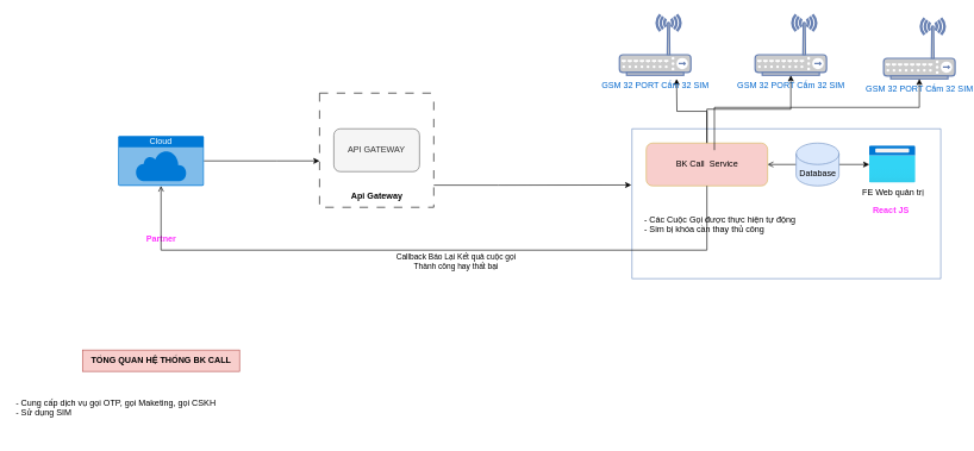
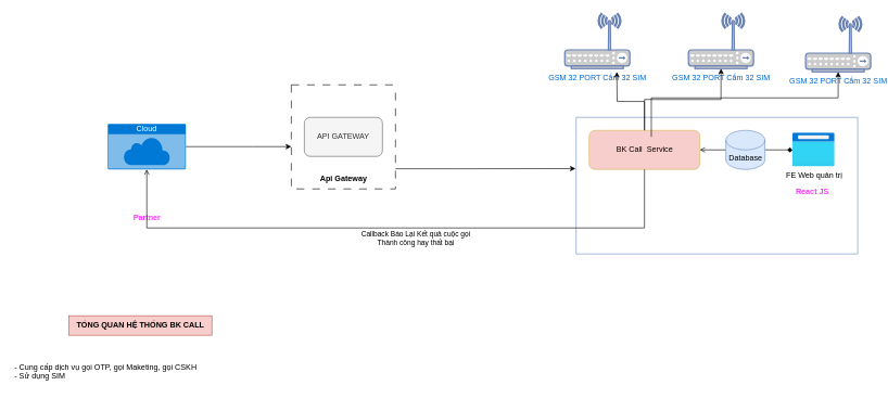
- <mxCell id="11" style="edgeStyle=orthogonalEdgeStyle;rounded=0;orthogonalLoop=1;jettySize=auto;html=1;" edge="1" parent="7" source="12" target="14"><mxGeometry relative="1" as="geometry" /></mxCell>
+ <mxCell id="11" style="edgeStyle=orthogonalEdgeStyle;rounded=0;orthogonalLoop=1;jettySize=auto;html=1;endArrow=diamond;" edge="1" parent="7" source="12" target="14"><mxGeometry relative="1" as="geometry" /></mxCell>
- <mxCell id="13" value="&lt;div&gt;- Các Cuộc Gọi được thực hiện tự động&lt;/div&gt;&lt;div&gt;- Sim bị khóa cần thay thủ công&lt;/div&gt;&lt;div&gt;&lt;br&gt;&lt;/div&gt;&lt;div&gt;&lt;br&gt;&lt;/div&gt;" style="text;html=1;whiteSpace=wrap;overflow=hidden;rounded=0;" parent="7" vertex="1"><mxGeometry x="15" y="112.5" width="295" height="47.5" as="geometry" /></mxCell>
- <mxCell id="5" value="TỔNG QUAN HỆ THỐNG BK CALL" style="text;html=1;align=center;verticalAlign=middle;resizable=0;points=[];autosize=1;strokeColor=#b85450;fillColor=#f8cecc;fontStyle=1" parent="1" vertex="1"><mxGeometry x="115" y="490" width="220" height="30" as="geometry" /></mxCell>
+ <mxCell id="5" value="TỔNG QUAN HỆ THỐNG BK CALL" style="text;html=1;align=center;verticalAlign=middle;resizable=0;points=[];autosize=1;strokeColor=#b85450;fillColor=#f8cecc;fontStyle=1" parent="1" vertex="1"><mxGeometry x="105" y="485" width="220" height="30" as="geometry" /></mxCell>
